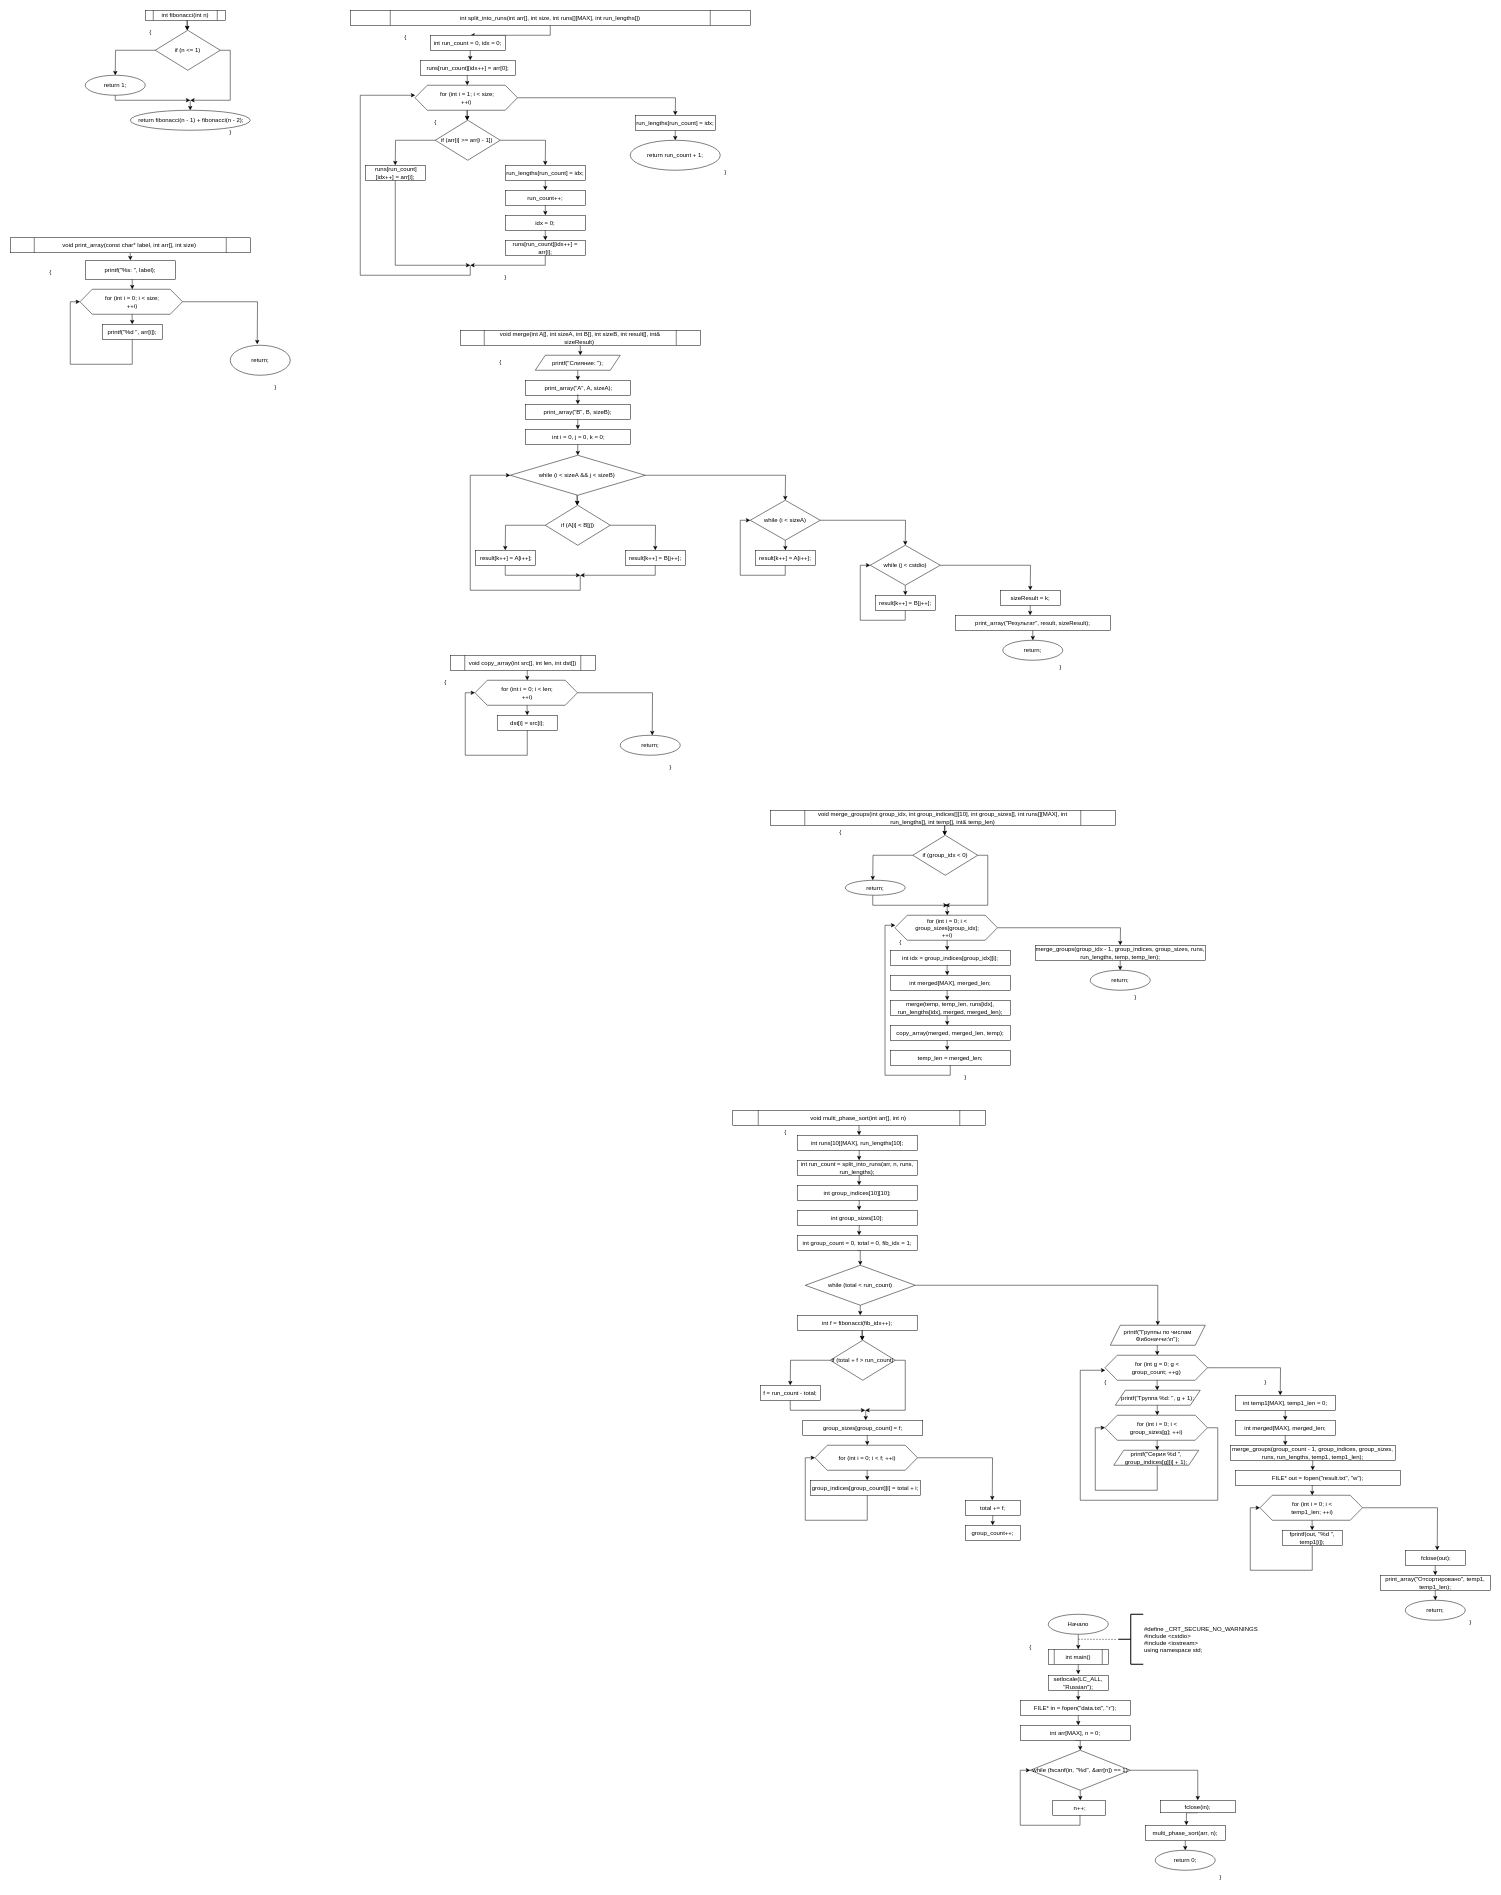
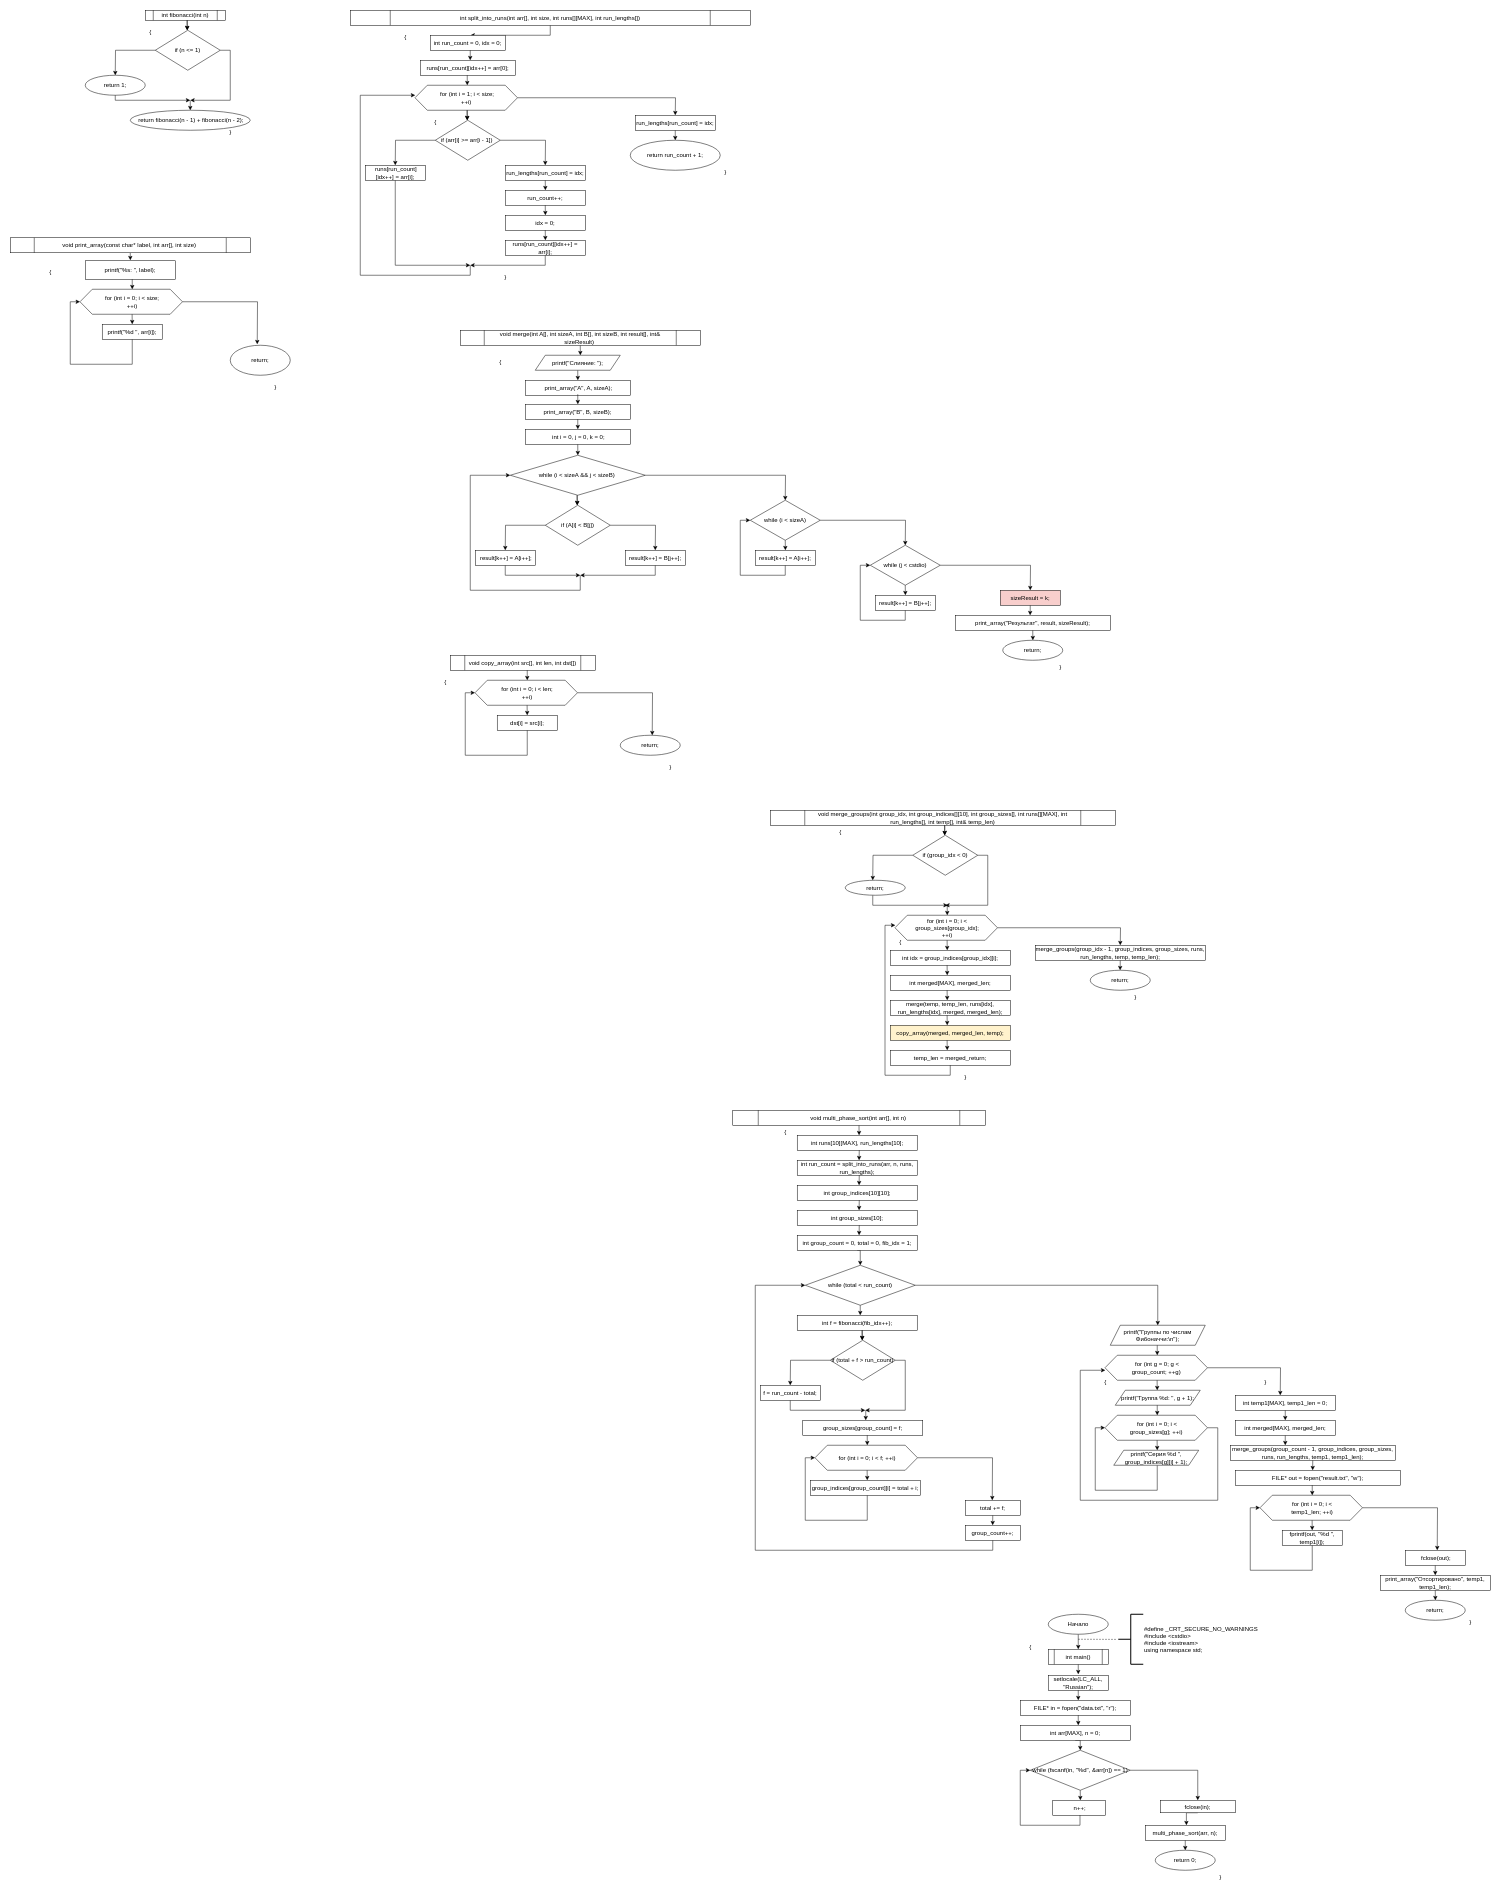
- <mxCell id="92" value="sizeResult = k;" style="rounded=0;whiteSpace=wrap;html=1;" vertex="1" parent="1"><mxGeometry x="2000" y="1180" width="120" height="30" as="geometry" /></mxCell>
+ <mxCell id="92" value="sizeResult = k;" style="rounded=0;whiteSpace=wrap;html=1;fillColor=#f8cecc;" vertex="1" parent="1"><mxGeometry x="2000" y="1180" width="120" height="30" as="geometry" /></mxCell>
- <mxCell id="128" value="copy_array(merged, merged_len, temp);" style="rounded=0;whiteSpace=wrap;html=1;" vertex="1" parent="1"><mxGeometry x="1780" y="2050" width="240" height="30" as="geometry" /></mxCell>
+ <mxCell id="128" value="copy_array(merged, merged_len, temp);" style="rounded=0;whiteSpace=wrap;html=1;fillColor=#fff2cc;" vertex="1" parent="1"><mxGeometry x="1780" y="2050" width="240" height="30" as="geometry" /></mxCell>
- <mxCell id="130" value="temp_len = merged_len;" style="rounded=0;whiteSpace=wrap;html=1;" vertex="1" parent="1"><mxGeometry x="1780" y="2100" width="240" height="30" as="geometry" /></mxCell>
+ <mxCell id="130" value="temp_len = merged_return;" style="rounded=0;whiteSpace=wrap;html=1;" vertex="1" parent="1"><mxGeometry x="1780" y="2100" width="240" height="30" as="geometry" /></mxCell>
+ <mxCell id="173" style="edgeStyle=orthogonalEdgeStyle;rounded=0;orthogonalLoop=1;jettySize=auto;html=1;exitX=0.5;exitY=1;exitDx=0;exitDy=0;entryX=0;entryY=0.5;entryDx=0;entryDy=0;" edge="1" parent="1" source="174" target="153"><mxGeometry relative="1" as="geometry"><Array as="points"><mxPoint x="1985" y="3100" /><mxPoint x="1510" y="3100" /><mxPoint x="1510" y="2570" /></Array></mxGeometry></mxCell>
